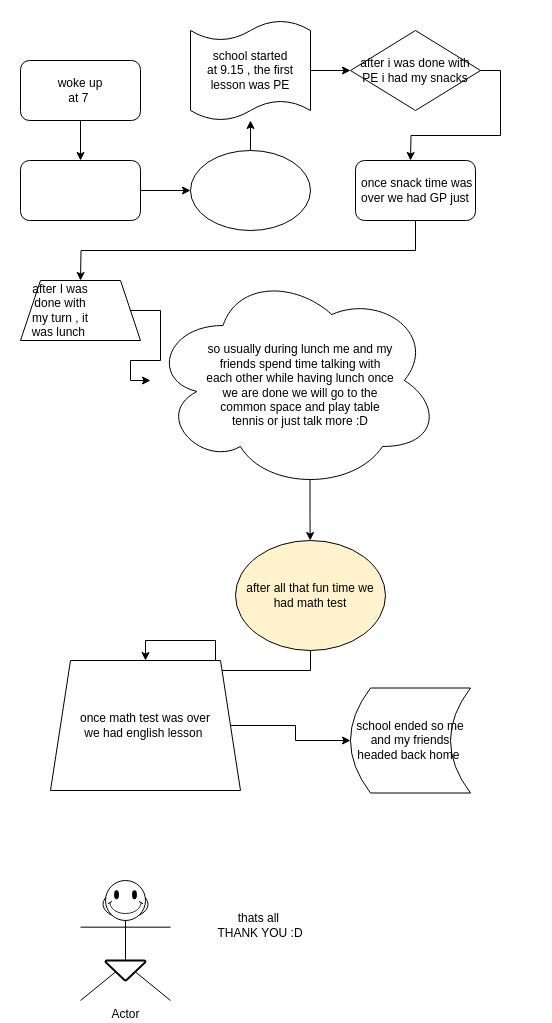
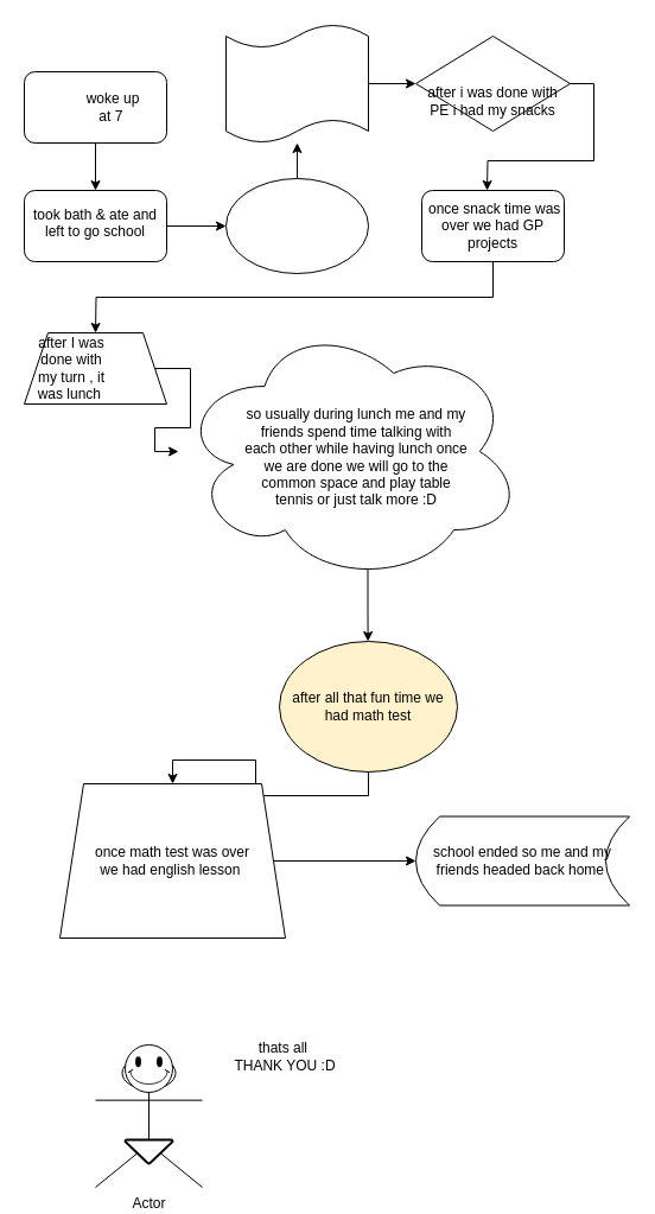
- <mxCell id="12" value="school started at 9.15 , the first lesson was PE" style="text;strokeColor=none;align=center;fillColor=none;html=1;verticalAlign=middle;whiteSpace=wrap;rounded=0;" vertex="1" parent="1"><mxGeometry x="205" y="55" width="90" height="30" as="geometry" /></mxCell>
- <mxCell id="15" value="after i was done with PE i had my snacks" style="text;strokeColor=none;align=center;fillColor=none;html=1;verticalAlign=middle;whiteSpace=wrap;rounded=0;" vertex="1" parent="1"><mxGeometry x="355" y="55" width="120" height="30" as="geometry" /></mxCell>
+ <mxCell id="15" value="after i was done with PE i had my snacks" style="text;strokeColor=none;align=center;fillColor=none;html=1;verticalAlign=middle;whiteSpace=wrap;rounded=0;" vertex="1" parent="1"><mxGeometry x="355" y="70" width="120" height="30" as="geometry" /></mxCell>
- <mxCell id="4" value="woke up at 7&amp;nbsp;" style="text;strokeColor=none;align=center;fillColor=none;html=1;verticalAlign=middle;whiteSpace=wrap;rounded=0;" vertex="1" parent="1"><mxGeometry x="50" y="75" width="60" height="30" as="geometry" /></mxCell>
+ <mxCell id="4" value="woke up at 7&amp;nbsp;" style="text;strokeColor=none;align=center;fillColor=none;html=1;verticalAlign=middle;whiteSpace=wrap;rounded=0;" vertex="1" parent="1"><mxGeometry x="65" y="75" width="60" height="30" as="geometry" /></mxCell>
- <mxCell id="18" value="&amp;nbsp;once snack time was over we had GP just" style="text;strokeColor=none;align=center;fillColor=none;html=1;verticalAlign=middle;whiteSpace=wrap;rounded=0;" vertex="1" parent="1"><mxGeometry x="355" y="175" width="120" height="30" as="geometry" /></mxCell>
+ <mxCell id="18" value="&amp;nbsp;once snack time was over we had GP projects" style="text;strokeColor=none;align=center;fillColor=none;html=1;verticalAlign=middle;whiteSpace=wrap;rounded=0;" vertex="1" parent="1"><mxGeometry x="355" y="175" width="120" height="30" as="geometry" /></mxCell>
+ <mxCell id="7" value="took bath &amp;amp; ate and left to go school&lt;div&gt;&lt;br&gt;&lt;/div&gt;" style="text;strokeColor=none;align=center;fillColor=none;html=1;verticalAlign=middle;whiteSpace=wrap;rounded=0;" vertex="1" parent="1"><mxGeometry x="25" y="180" width="110" height="30" as="geometry" /></mxCell>
- <mxCell id="30" value="school ended so me and my friends headed back home&amp;nbsp;" style="shape=dataStorage;whiteSpace=wrap;html=1;fixedSize=1;size=20;" vertex="1" parent="1"><mxGeometry x="350" y="687.5" width="120" height="105" as="geometry" /></mxCell>
+ <mxCell id="30" value="school ended so me and my friends headed back home&amp;nbsp;" style="shape=dataStorage;whiteSpace=wrap;html=1;fixedSize=1;size=20;" vertex="1" parent="1"><mxGeometry x="350" y="687.5" width="180" height="75" as="geometry" /></mxCell>
- <mxCell id="32" value="thats all&amp;nbsp;&lt;br&gt;THANK YOU :D" style="text;strokeColor=none;align=center;fillColor=none;html=1;verticalAlign=middle;whiteSpace=wrap;rounded=0;" vertex="1" parent="1"><mxGeometry x="205" y="910" width="110" height="30" as="geometry" /></mxCell>
+ <mxCell id="32" value="thats all&amp;nbsp;&lt;br&gt;THANK YOU :D" style="text;strokeColor=none;align=center;fillColor=none;html=1;verticalAlign=middle;whiteSpace=wrap;rounded=0;" vertex="1" parent="1"><mxGeometry x="185" y="875" width="110" height="30" as="geometry" /></mxCell>
